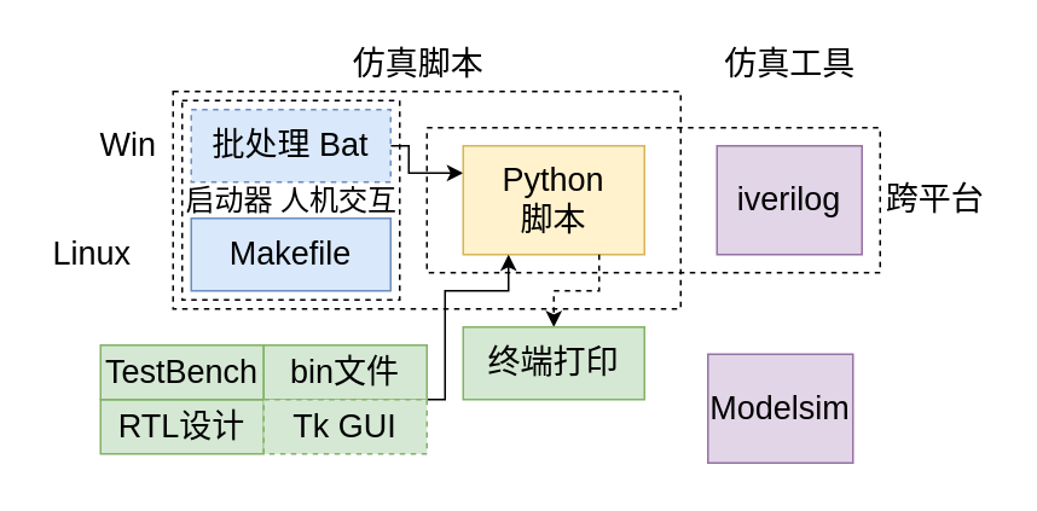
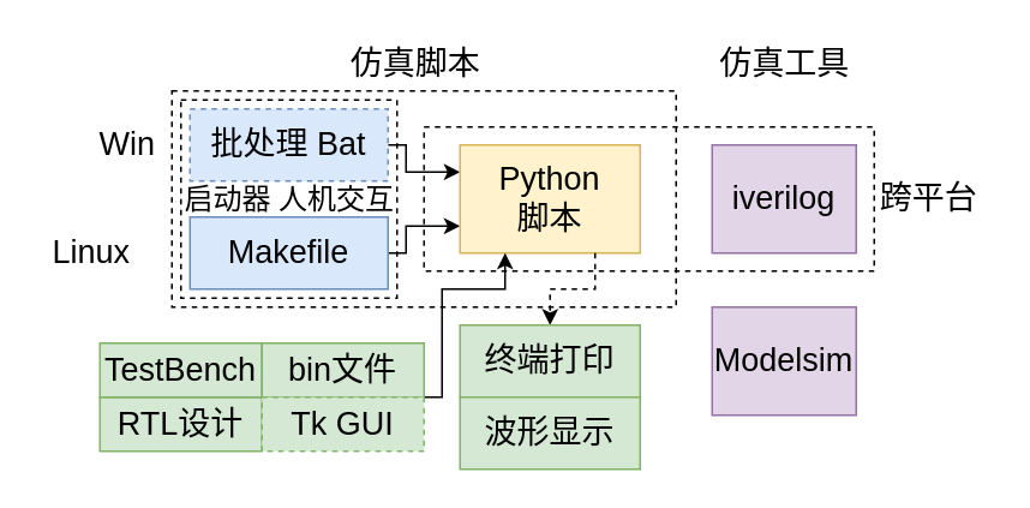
+ <mxCell id="10" style="edgeStyle=orthogonalEdgeStyle;rounded=0;orthogonalLoop=1;jettySize=auto;html=1;exitX=1;exitY=0.5;exitDx=0;exitDy=0;entryX=0;entryY=0.75;entryDx=0;entryDy=0;" parent="1" source="11" target="12" edge="1"><mxGeometry relative="1" as="geometry"><Array as="points"><mxPoint x="225" y="140" /><mxPoint x="225" y="125" /></Array></mxGeometry></mxCell>
- <mxCell id="25" value="Modelsim" style="whiteSpace=wrap;html=1;fontSize=18;fillColor=#e1d5e7;strokeColor=#9673a6;" vertex="1" parent="1"><mxGeometry x="390" y="195" width="80" height="60" as="geometry" /></mxCell>
+ <mxCell id="25" value="Modelsim" style="whiteSpace=wrap;html=1;fontSize=18;fillColor=#e1d5e7;strokeColor=#9673a6;" vertex="1" parent="1"><mxGeometry x="395" y="170" width="80" height="60" as="geometry" /></mxCell>
+ <mxCell id="21" value="波形显示" style="whiteSpace=wrap;html=1;fontSize=18;fillColor=#d5e8d4;strokeColor=#82b366;" parent="1" vertex="1"><mxGeometry x="255" y="220" width="100" height="40" as="geometry" /></mxCell>
